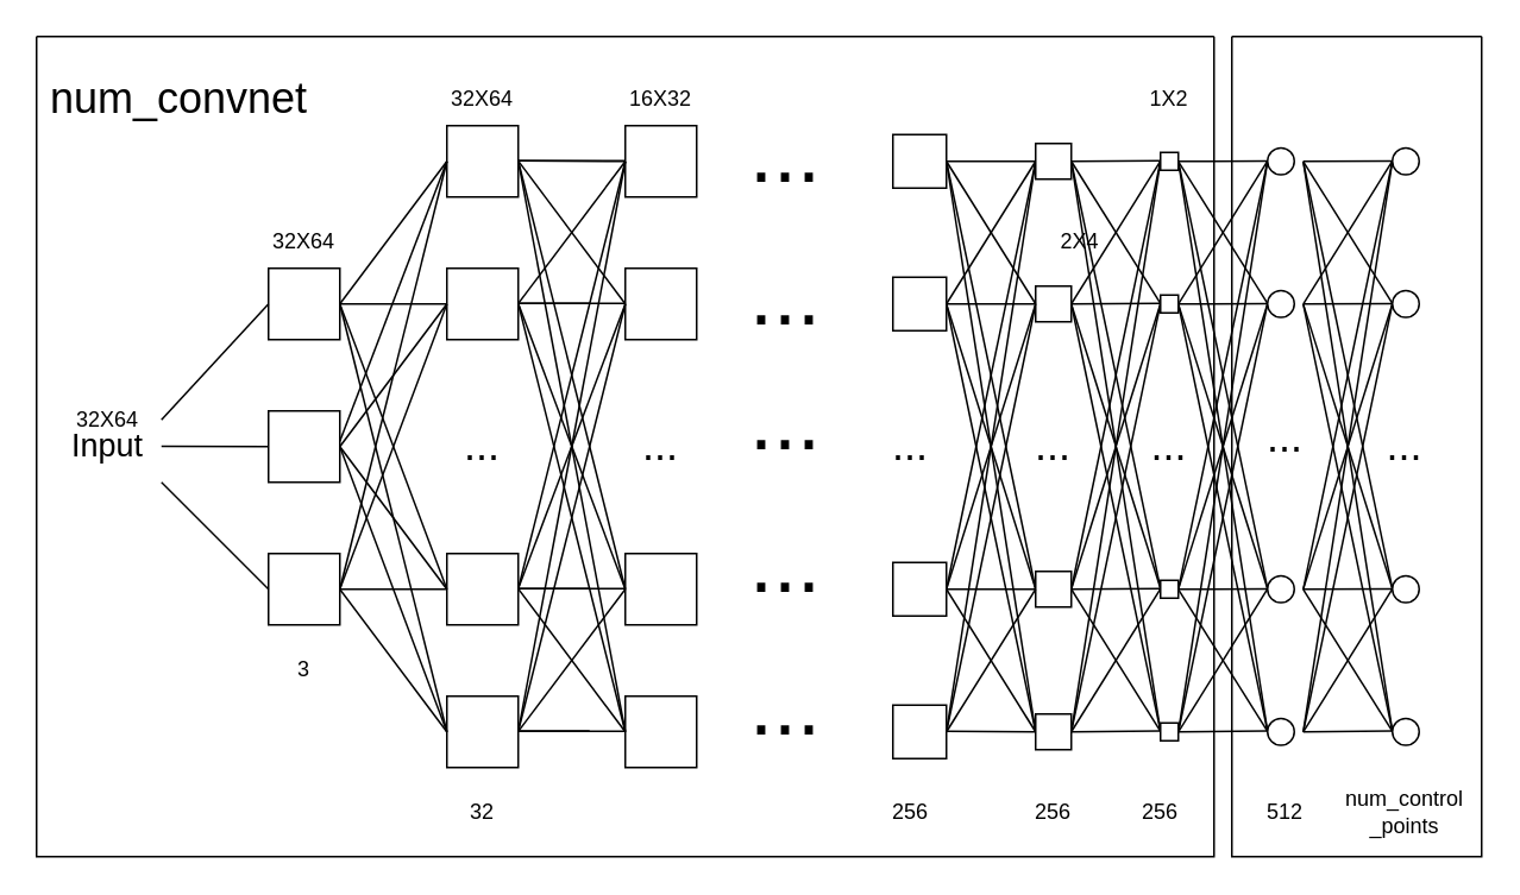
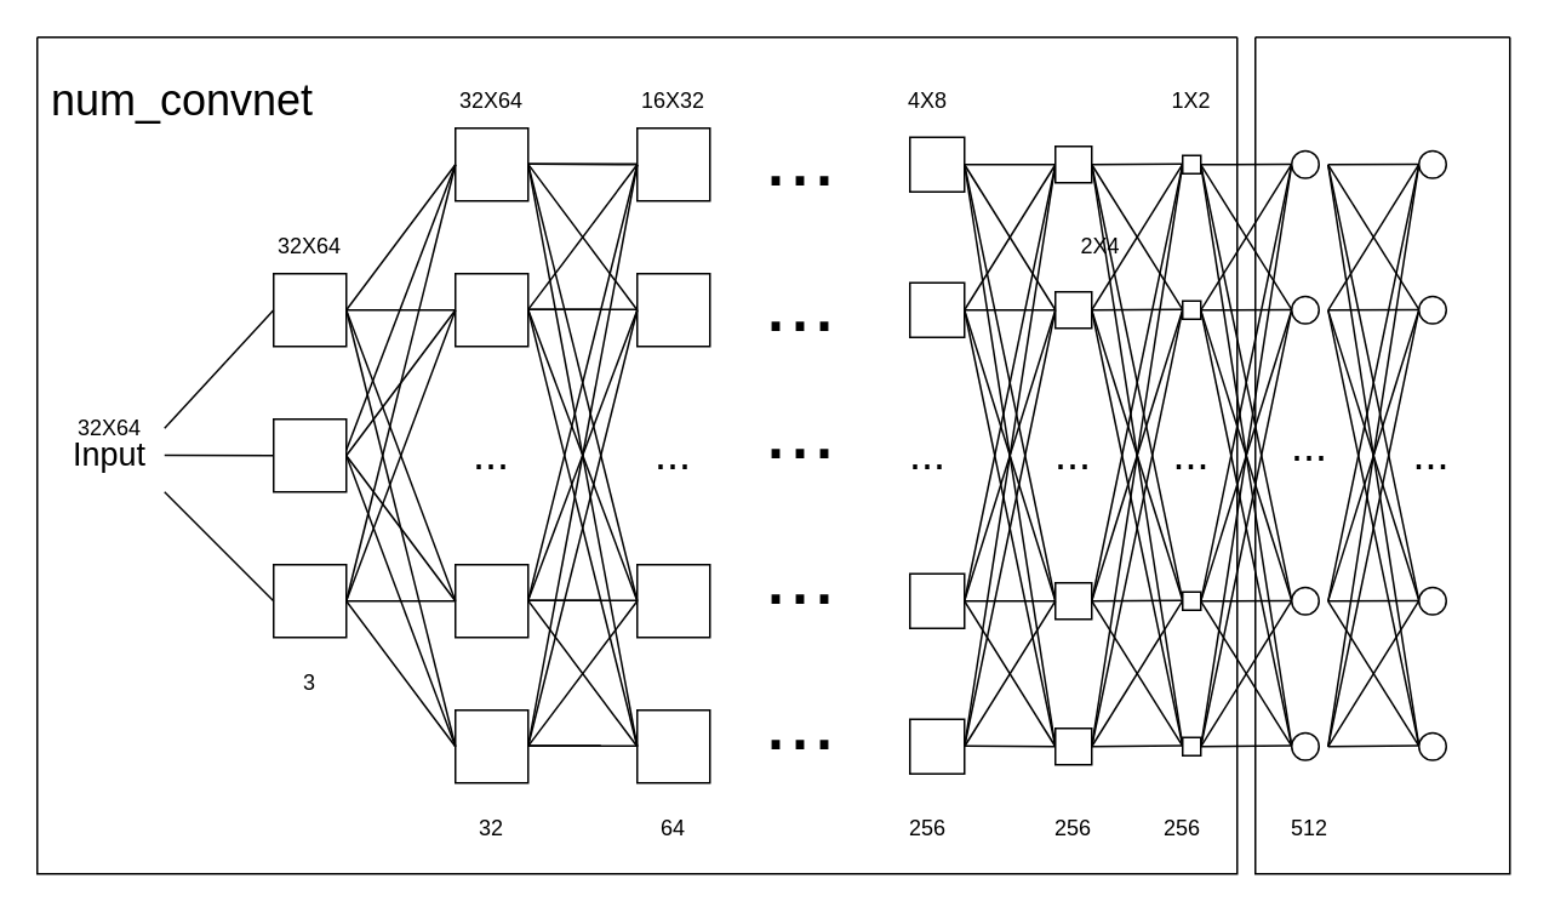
+ <mxCell id="43" value="4X8" style="text;html=1;strokeColor=none;fillColor=none;align=center;verticalAlign=middle;whiteSpace=wrap;rounded=0;" vertex="1" parent="1"><mxGeometry x="480" y="40" width="60" height="30" as="geometry" /></mxCell>
+ <mxCell id="24" value="64" style="text;html=1;strokeColor=none;fillColor=none;align=center;verticalAlign=middle;whiteSpace=wrap;rounded=0;" vertex="1" parent="1"><mxGeometry x="340" y="440" width="60" height="30" as="geometry" /></mxCell>
- <mxCell id="161" value="num_control&lt;br&gt;_points" style="text;html=1;strokeColor=none;fillColor=none;align=center;verticalAlign=middle;whiteSpace=wrap;rounded=0;" vertex="1" parent="1"><mxGeometry x="757" y="440" width="60" height="30" as="geometry" /></mxCell>
